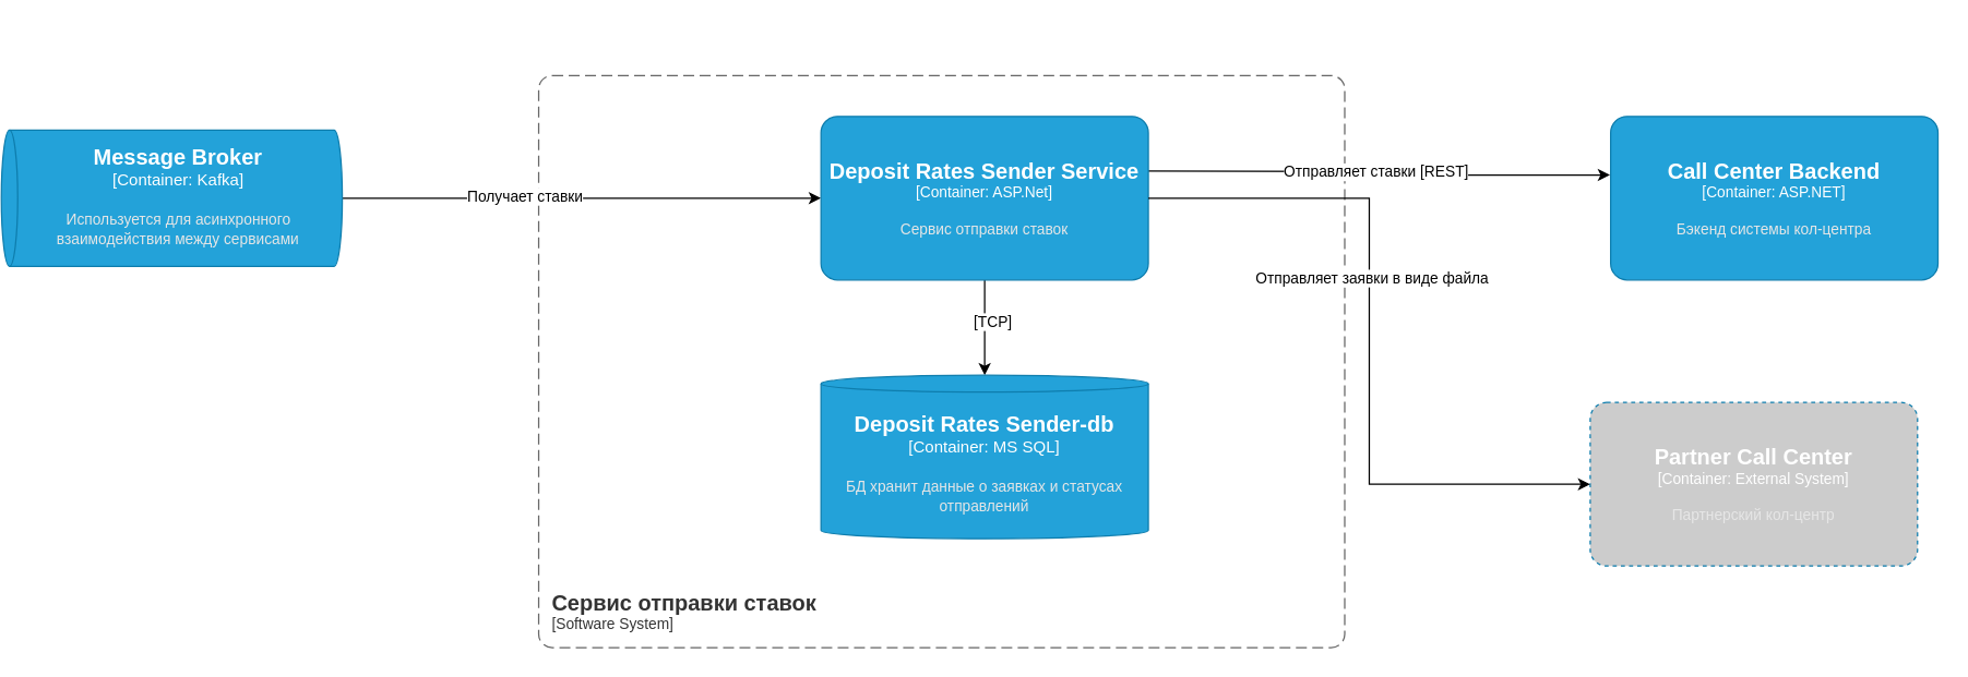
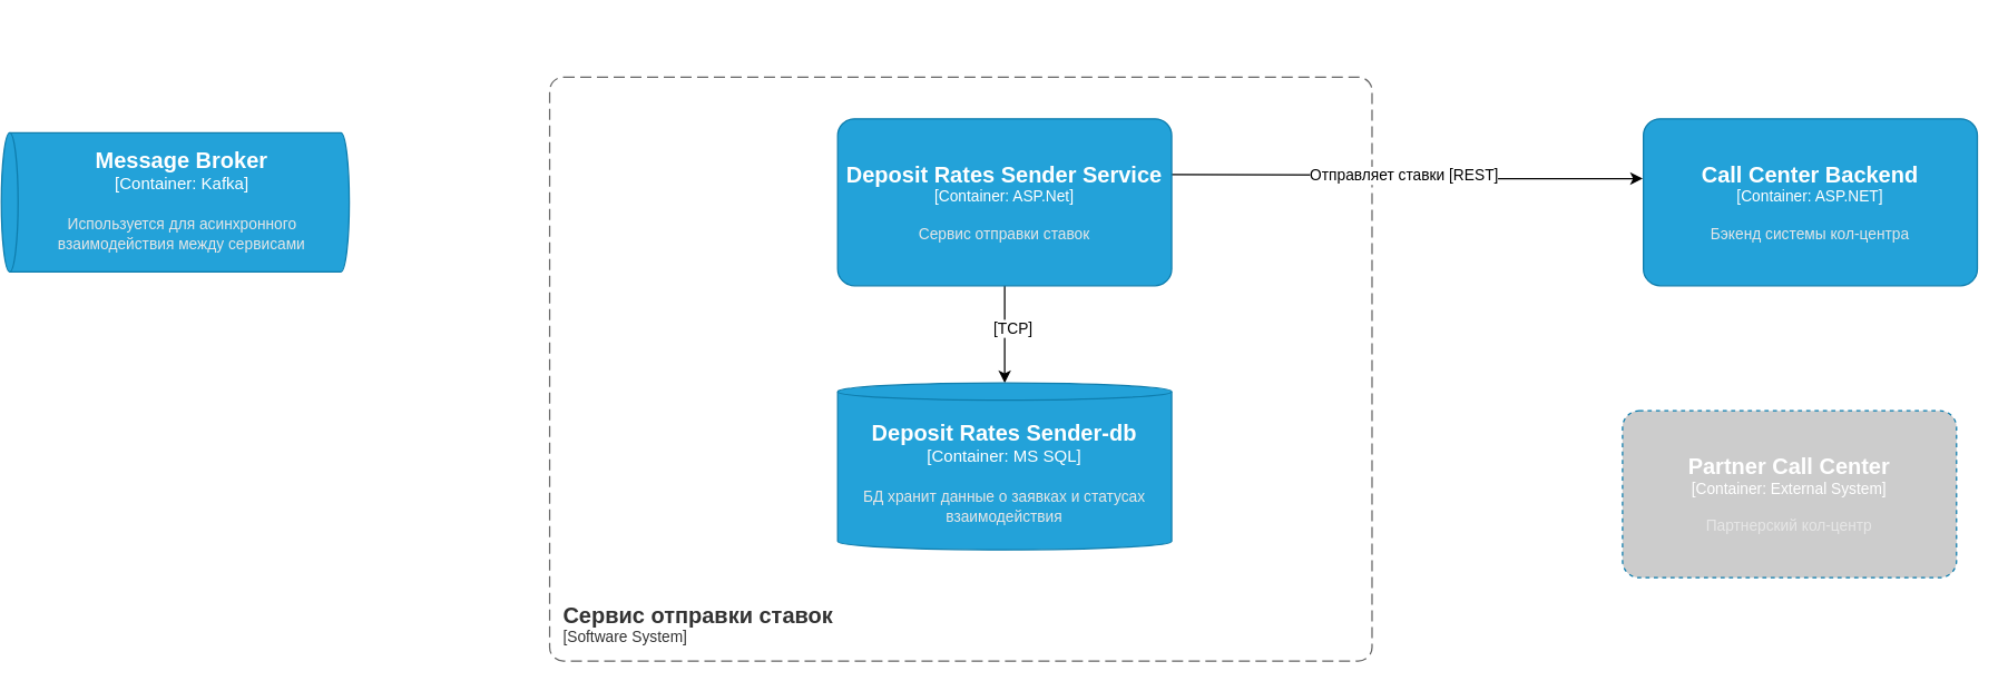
- <mxCell id="3" style="edgeStyle=orthogonalEdgeStyle;rounded=0;orthogonalLoop=1;jettySize=auto;html=1;" edge="1" parent="1" source="5" target="9"><mxGeometry relative="1" as="geometry" /></mxCell>
- <mxCell id="4" value="Получает ставки" style="edgeLabel;html=1;align=center;verticalAlign=middle;resizable=0;points=[];" vertex="1" connectable="0" parent="3"><mxGeometry x="-0.238" y="2" relative="1" as="geometry"><mxPoint x="-1" as="offset" /></mxGeometry></mxCell>
- <mxCell id="13" style="edgeStyle=orthogonalEdgeStyle;rounded=0;orthogonalLoop=1;jettySize=auto;html=1;entryX=0;entryY=0.5;entryDx=0;entryDy=0;entryPerimeter=0;" edge="1" parent="1" source="9" target="12"><mxGeometry relative="1" as="geometry" /></mxCell>
- <mxCell id="14" value="Отправляет заявки в виде файла" style="edgeLabel;html=1;align=center;verticalAlign=middle;resizable=0;points=[];" vertex="1" connectable="0" parent="13"><mxGeometry x="-0.177" y="1" relative="1" as="geometry"><mxPoint as="offset" /></mxGeometry></mxCell>
- <mxCell id="10" value="&lt;font style=&quot;font-size: 16px&quot;&gt;&lt;b&gt;Deposit Rates Sender-db&lt;/b&gt;&lt;/font&gt;&lt;div&gt;[Container:&amp;nbsp;MS SQL]&lt;/div&gt;&lt;br&gt;&lt;div&gt;&lt;font style=&quot;font-size: 11px&quot;&gt;&lt;font color=&quot;#E6E6E6&quot;&gt;БД хранит данные о заявках и статусах отправлений&lt;/font&gt;&lt;/div&gt;" style="shape=cylinder3;size=6.172;whiteSpace=wrap;html=1;boundedLbl=1;rounded=0;labelBackgroundColor=none;fillColor=#23A2D9;fontSize=12;fontColor=#ffffff;align=center;strokeColor=#0E7DAD;metaEdit=1;points=[[0.5,0,0],[1,0.25,0],[1,0.5,0],[1,0.75,0],[0.5,1,0],[0,0.75,0],[0,0.5,0],[0,0.25,0]];resizable=0;" vertex="1" parent="1"><mxGeometry x="546" y="275" width="240" height="120" as="geometry" /></mxCell>
+ <mxCell id="10" value="&lt;font style=&quot;font-size: 16px&quot;&gt;&lt;b&gt;Deposit Rates Sender-db&lt;/b&gt;&lt;/font&gt;&lt;div&gt;[Container:&amp;nbsp;MS SQL]&lt;/div&gt;&lt;br&gt;&lt;div&gt;&lt;font style=&quot;font-size: 11px&quot;&gt;&lt;font color=&quot;#E6E6E6&quot;&gt;БД хранит данные о заявках и статусах взаимодействия&lt;/font&gt;&lt;/div&gt;" style="shape=cylinder3;size=6.172;whiteSpace=wrap;html=1;boundedLbl=1;rounded=0;labelBackgroundColor=none;fillColor=#23A2D9;fontSize=12;fontColor=#ffffff;align=center;strokeColor=#0E7DAD;metaEdit=1;points=[[0.5,0,0],[1,0.25,0],[1,0.5,0],[1,0.75,0],[0.5,1,0],[0,0.75,0],[0,0.5,0],[0,0.25,0]];resizable=0;" vertex="1" parent="1"><mxGeometry x="546" y="275" width="240" height="120" as="geometry" /></mxCell>
